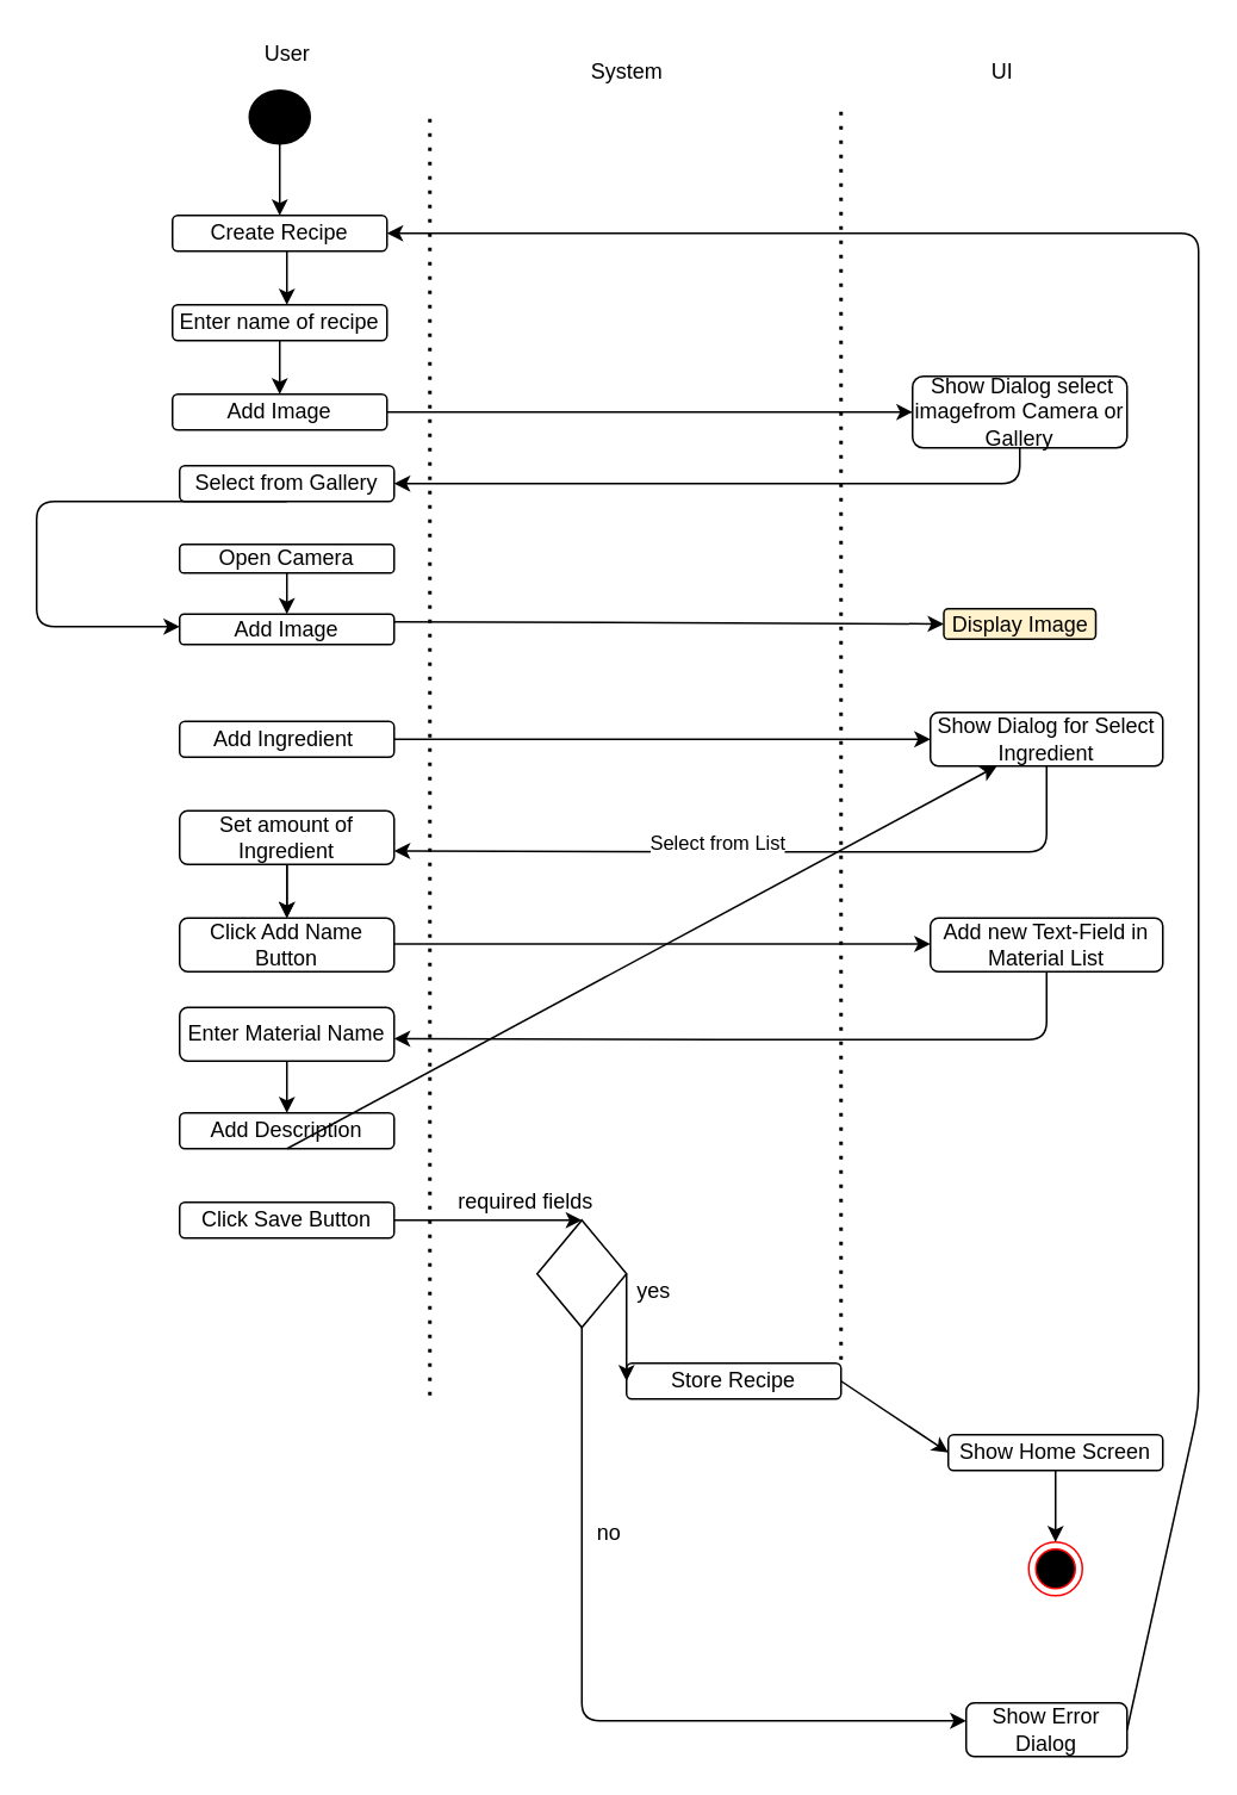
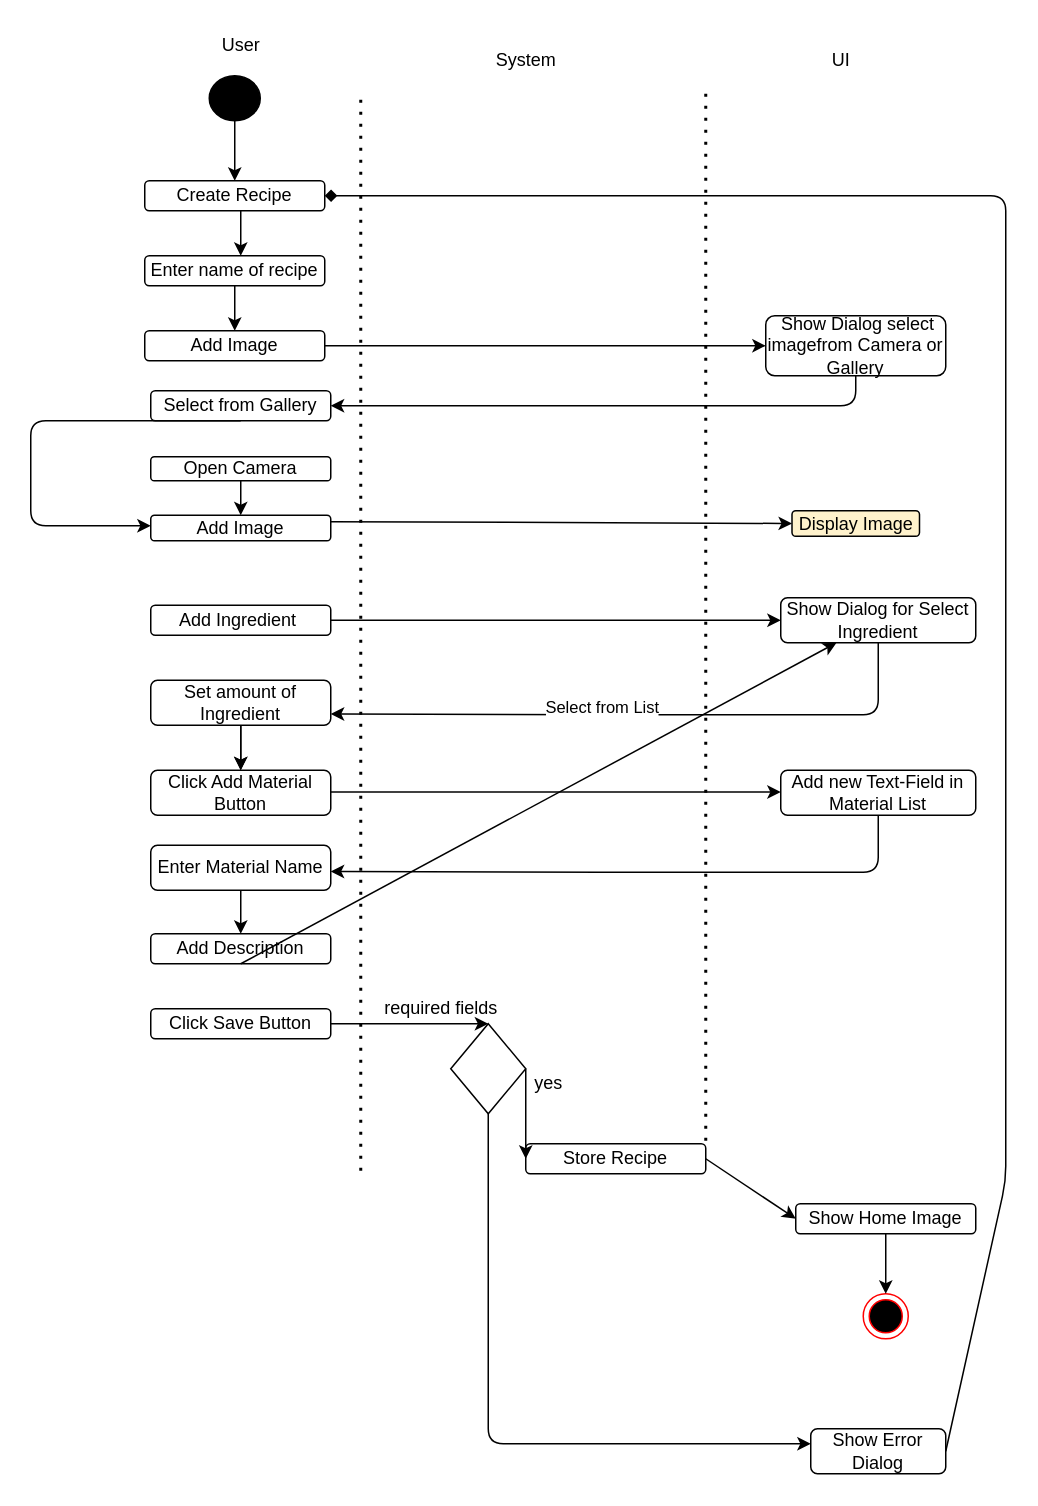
- <mxCell id="43" value="" style="endArrow=classic;html=1;exitX=1;exitY=0.5;exitDx=0;exitDy=0;entryX=1;entryY=0.5;entryDx=0;entryDy=0;" parent="1" source="36" target="5" edge="1"><mxGeometry width="50" height="50" relative="1" as="geometry"><mxPoint x="640" y="820" as="sourcePoint" /><mxPoint x="670" y="110" as="targetPoint" /><Array as="points"><mxPoint x="670" y="787" /><mxPoint x="670" y="130" /></Array></mxGeometry></mxCell>
+ <mxCell id="43" value="" style="endArrow=diamond;html=1;exitX=1;exitY=0.5;exitDx=0;exitDy=0;entryX=1;entryY=0.5;entryDx=0;entryDy=0;" parent="1" source="36" target="5" edge="1"><mxGeometry width="50" height="50" relative="1" as="geometry"><mxPoint x="640" y="820" as="sourcePoint" /><mxPoint x="670" y="110" as="targetPoint" /><Array as="points"><mxPoint x="670" y="787" /><mxPoint x="670" y="130" /></Array></mxGeometry></mxCell>
- <mxCell id="15" value="Click Add Name Button" style="rounded=1;whiteSpace=wrap;html=1;" parent="1" vertex="1"><mxGeometry x="100" y="513" width="120" height="30" as="geometry" /></mxCell>
+ <mxCell id="15" value="Click Add Material Button" style="rounded=1;whiteSpace=wrap;html=1;" parent="1" vertex="1"><mxGeometry x="100" y="513" width="120" height="30" as="geometry" /></mxCell>
- <mxCell id="25" value="Show Home Screen" style="rounded=1;whiteSpace=wrap;html=1;" parent="1" vertex="1"><mxGeometry x="530" y="802" width="120" height="20" as="geometry" /></mxCell>
+ <mxCell id="25" value="Show Home Image" style="rounded=1;whiteSpace=wrap;html=1;" parent="1" vertex="1"><mxGeometry x="530" y="802" width="120" height="20" as="geometry" /></mxCell>
- <mxCell id="37" value="no" style="text;html=1;align=center;verticalAlign=middle;resizable=0;points=[];autosize=1;" parent="1" vertex="1"><mxGeometry x="325" y="847" width="30" height="20" as="geometry" /></mxCell>
